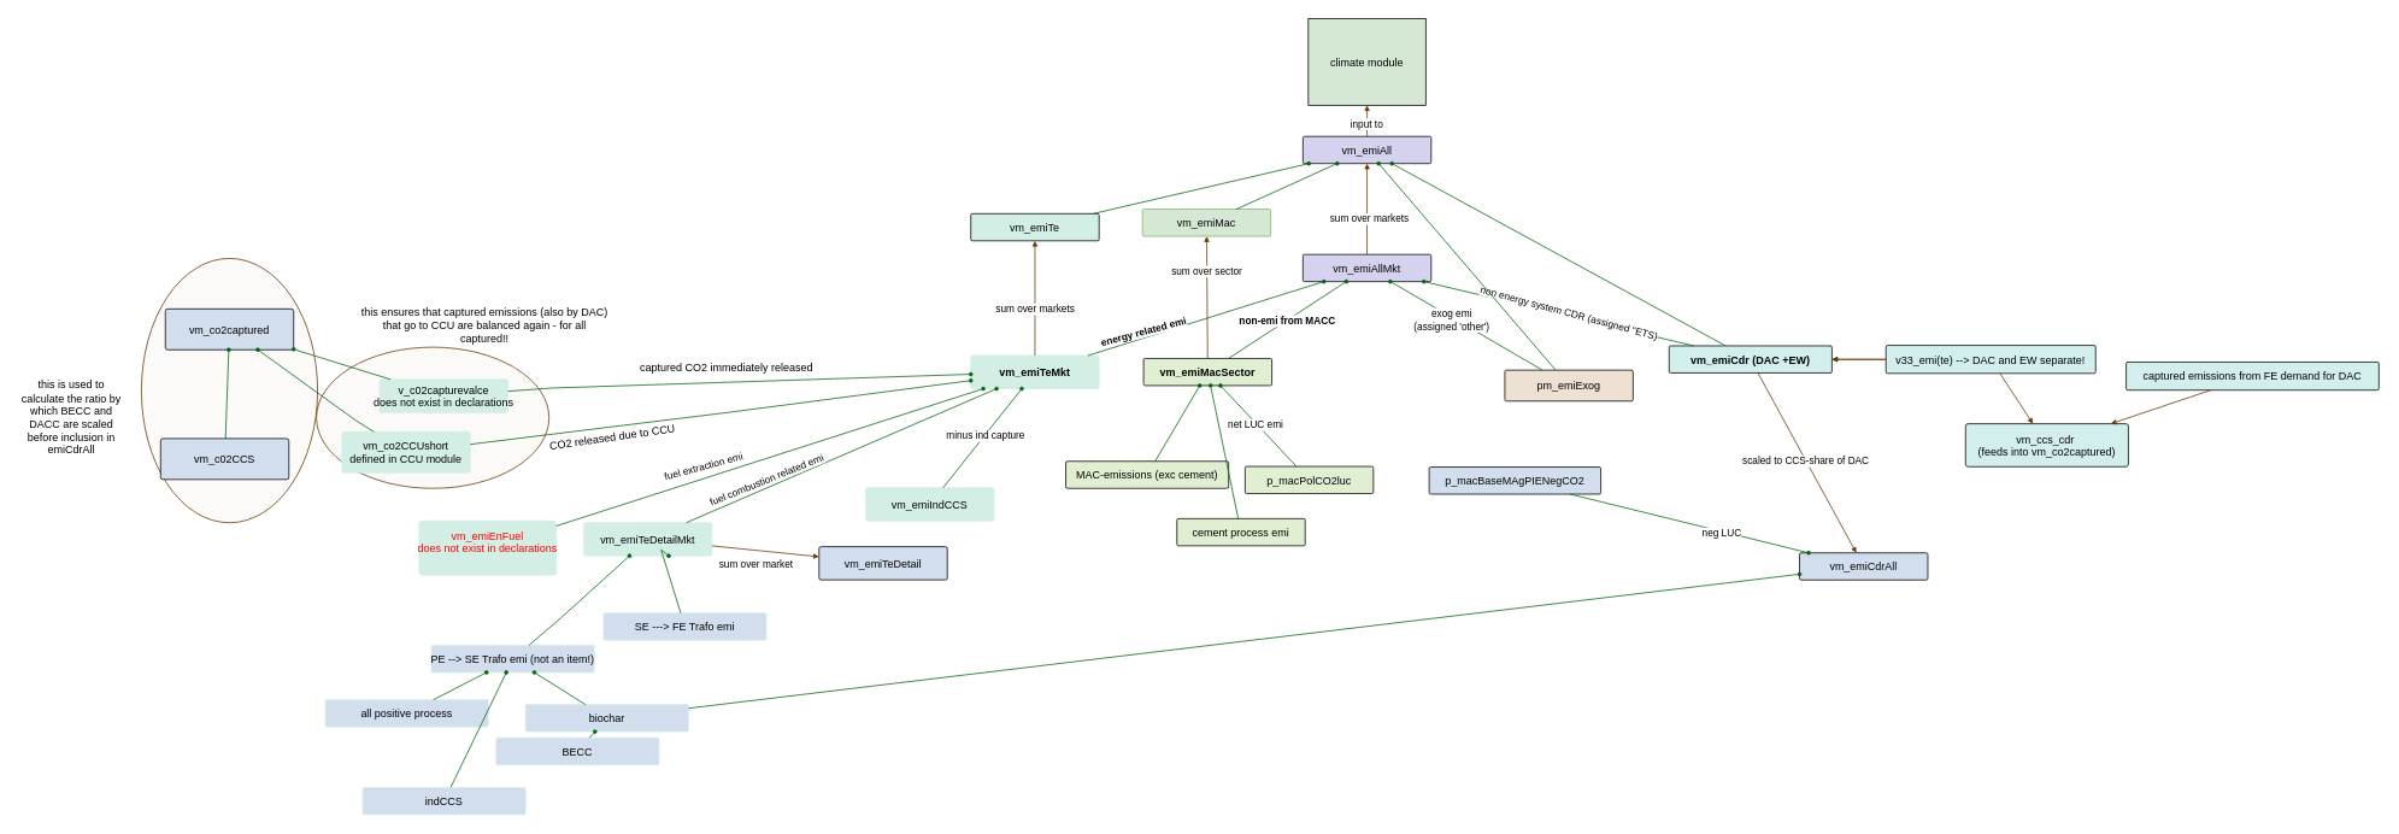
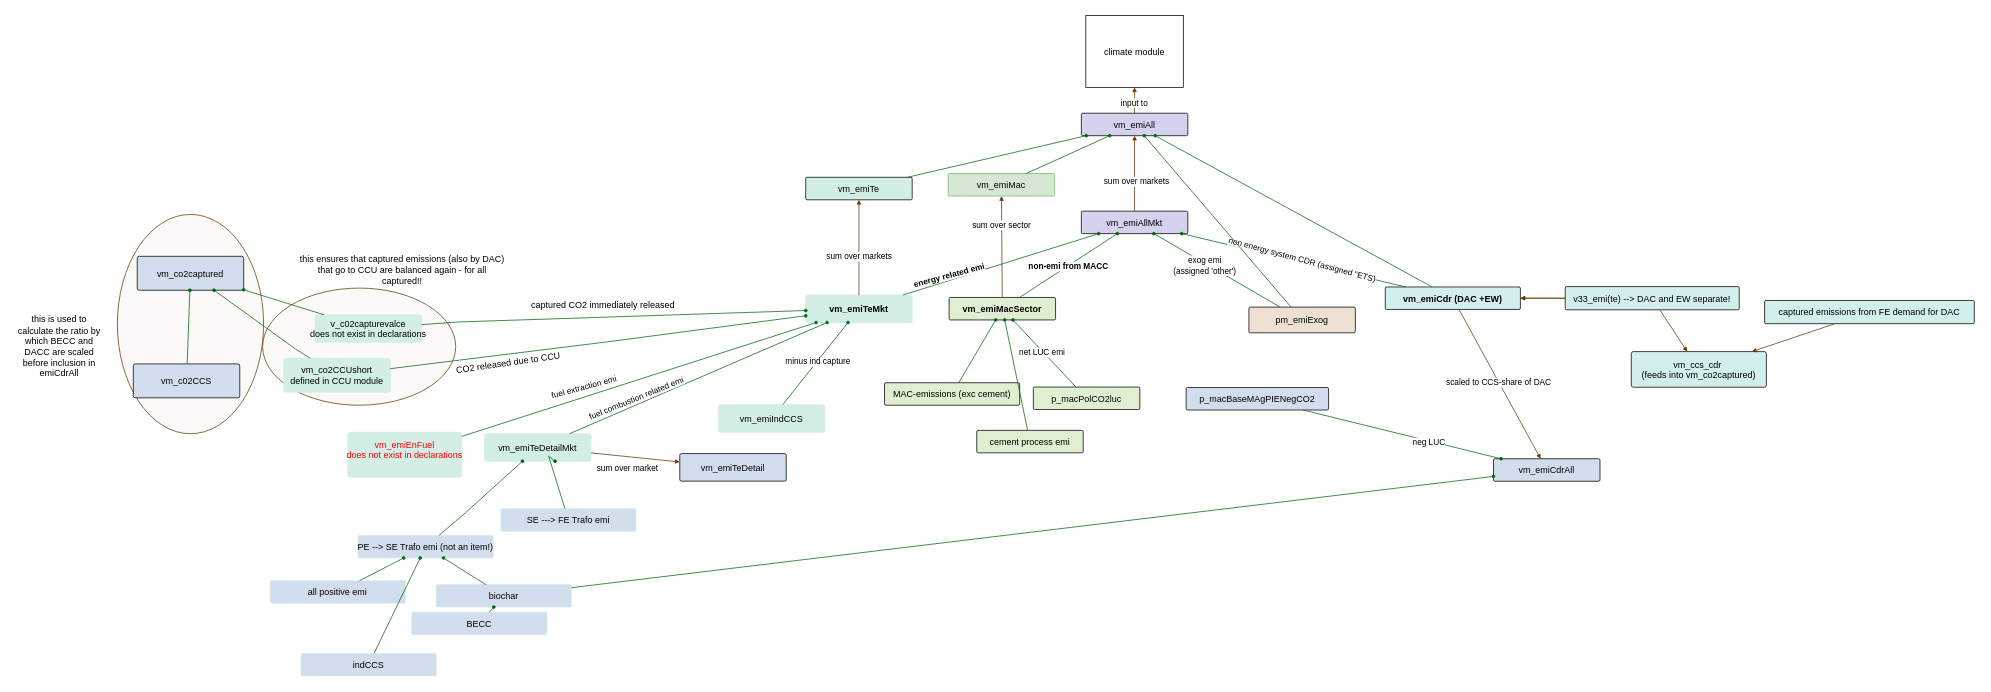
- <mxCell id="8" value="climate module" style="graphMlID=n4;fillColor=#d5e8d4;" parent="1" vertex="1"><mxGeometry x="1447.5" y="20" width="130" height="96" as="geometry" /></mxCell>
+ <mxCell id="8" value="climate module" style="graphMlID=n4" parent="1" vertex="1"><mxGeometry x="1447.5" y="20" width="130" height="96" as="geometry" /></mxCell>
- <mxCell id="20" value="all positive process" style="graphMlID=n16;shape=mxgraph.flowchart.process;fillColor=#D2DEEEFF;strokeColor=#D2EEE5FF" parent="1" vertex="1"><mxGeometry x="359.5" y="774" width="180.25" height="30" as="geometry" /></mxCell>
+ <mxCell id="20" value="all positive emi" style="graphMlID=n16;shape=mxgraph.flowchart.process;fillColor=#D2DEEEFF;strokeColor=#D2EEE5FF" parent="1" vertex="1"><mxGeometry x="359.5" y="774" width="180.25" height="30" as="geometry" /></mxCell>
